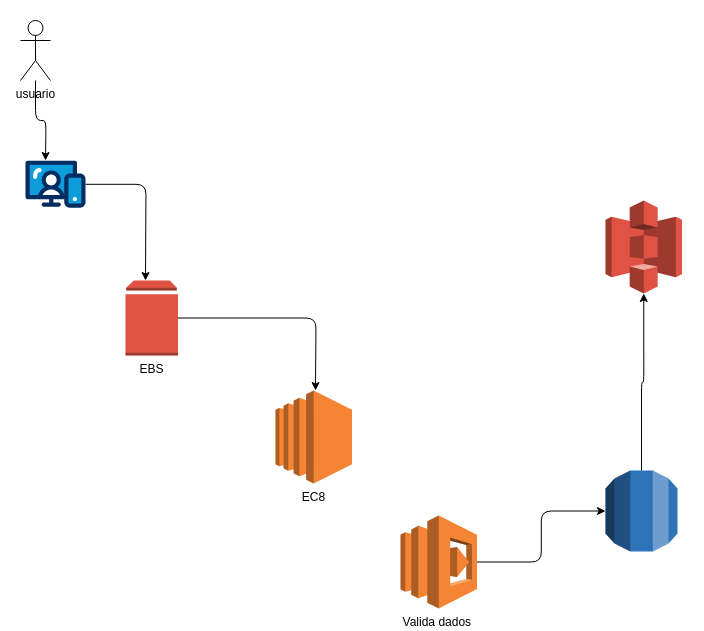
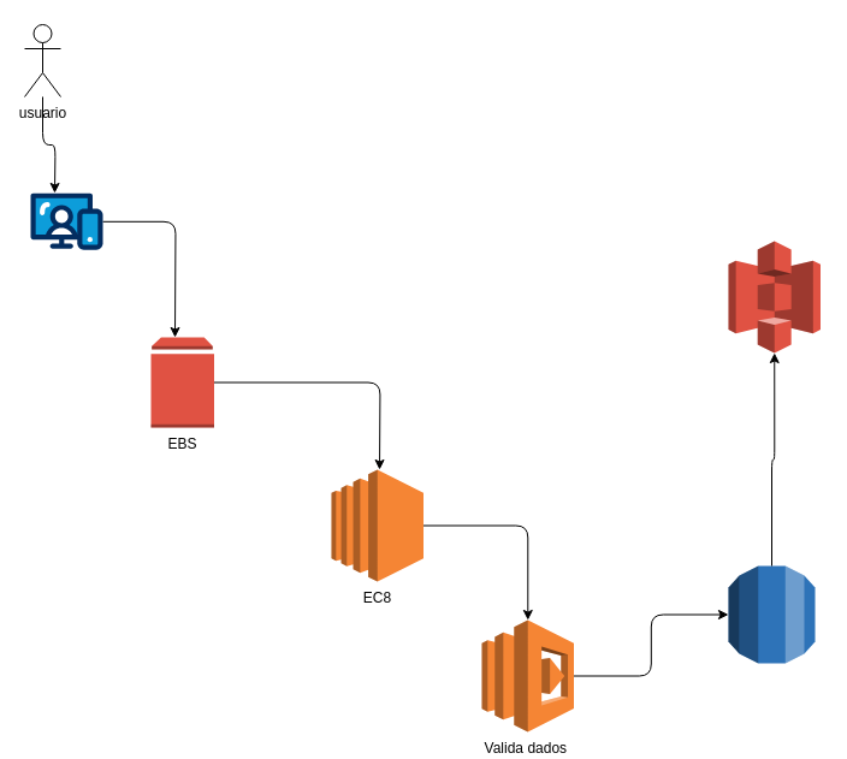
+ <mxCell id="8" style="edgeStyle=orthogonalEdgeStyle;rounded=1;orthogonalLoop=1;jettySize=auto;html=1;" edge="1" parent="1" source="9" target="11"><mxGeometry relative="1" as="geometry" /></mxCell>
